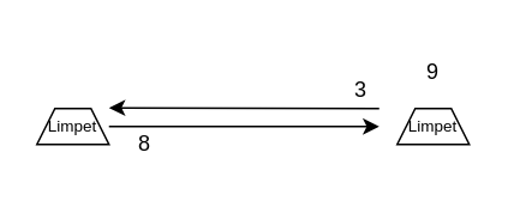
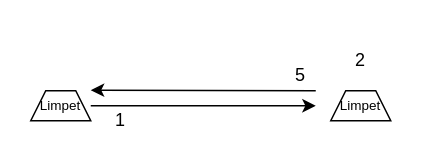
- <mxCell id="9" value="9" style="text;html=1;strokeColor=none;fillColor=none;align=center;verticalAlign=middle;whiteSpace=wrap;rounded=0;" vertex="1" parent="1"><mxGeometry x="220" y="30" width="40" height="20" as="geometry" /></mxCell>
+ <mxCell id="9" value="2" style="text;html=1;strokeColor=none;fillColor=none;align=center;verticalAlign=middle;whiteSpace=wrap;rounded=0;" vertex="1" parent="1"><mxGeometry x="220" y="30" width="40" height="20" as="geometry" /></mxCell>
- <mxCell id="7" value="3" style="text;html=1;strokeColor=none;fillColor=none;align=center;verticalAlign=middle;whiteSpace=wrap;rounded=0;" vertex="1" parent="1"><mxGeometry x="180" y="40" width="40" height="20" as="geometry" /></mxCell>
+ <mxCell id="7" value="5" style="text;html=1;strokeColor=none;fillColor=none;align=center;verticalAlign=middle;whiteSpace=wrap;rounded=0;" vertex="1" parent="1"><mxGeometry x="180" y="40" width="40" height="20" as="geometry" /></mxCell>
- <mxCell id="6" value="8" style="text;html=1;strokeColor=none;fillColor=none;align=center;verticalAlign=middle;whiteSpace=wrap;rounded=0;" vertex="1" parent="1"><mxGeometry x="60" y="70" width="40" height="20" as="geometry" /></mxCell>
+ <mxCell id="6" value="1" style="text;html=1;strokeColor=none;fillColor=none;align=center;verticalAlign=middle;whiteSpace=wrap;rounded=0;" vertex="1" parent="1"><mxGeometry x="60" y="70" width="40" height="20" as="geometry" /></mxCell>
